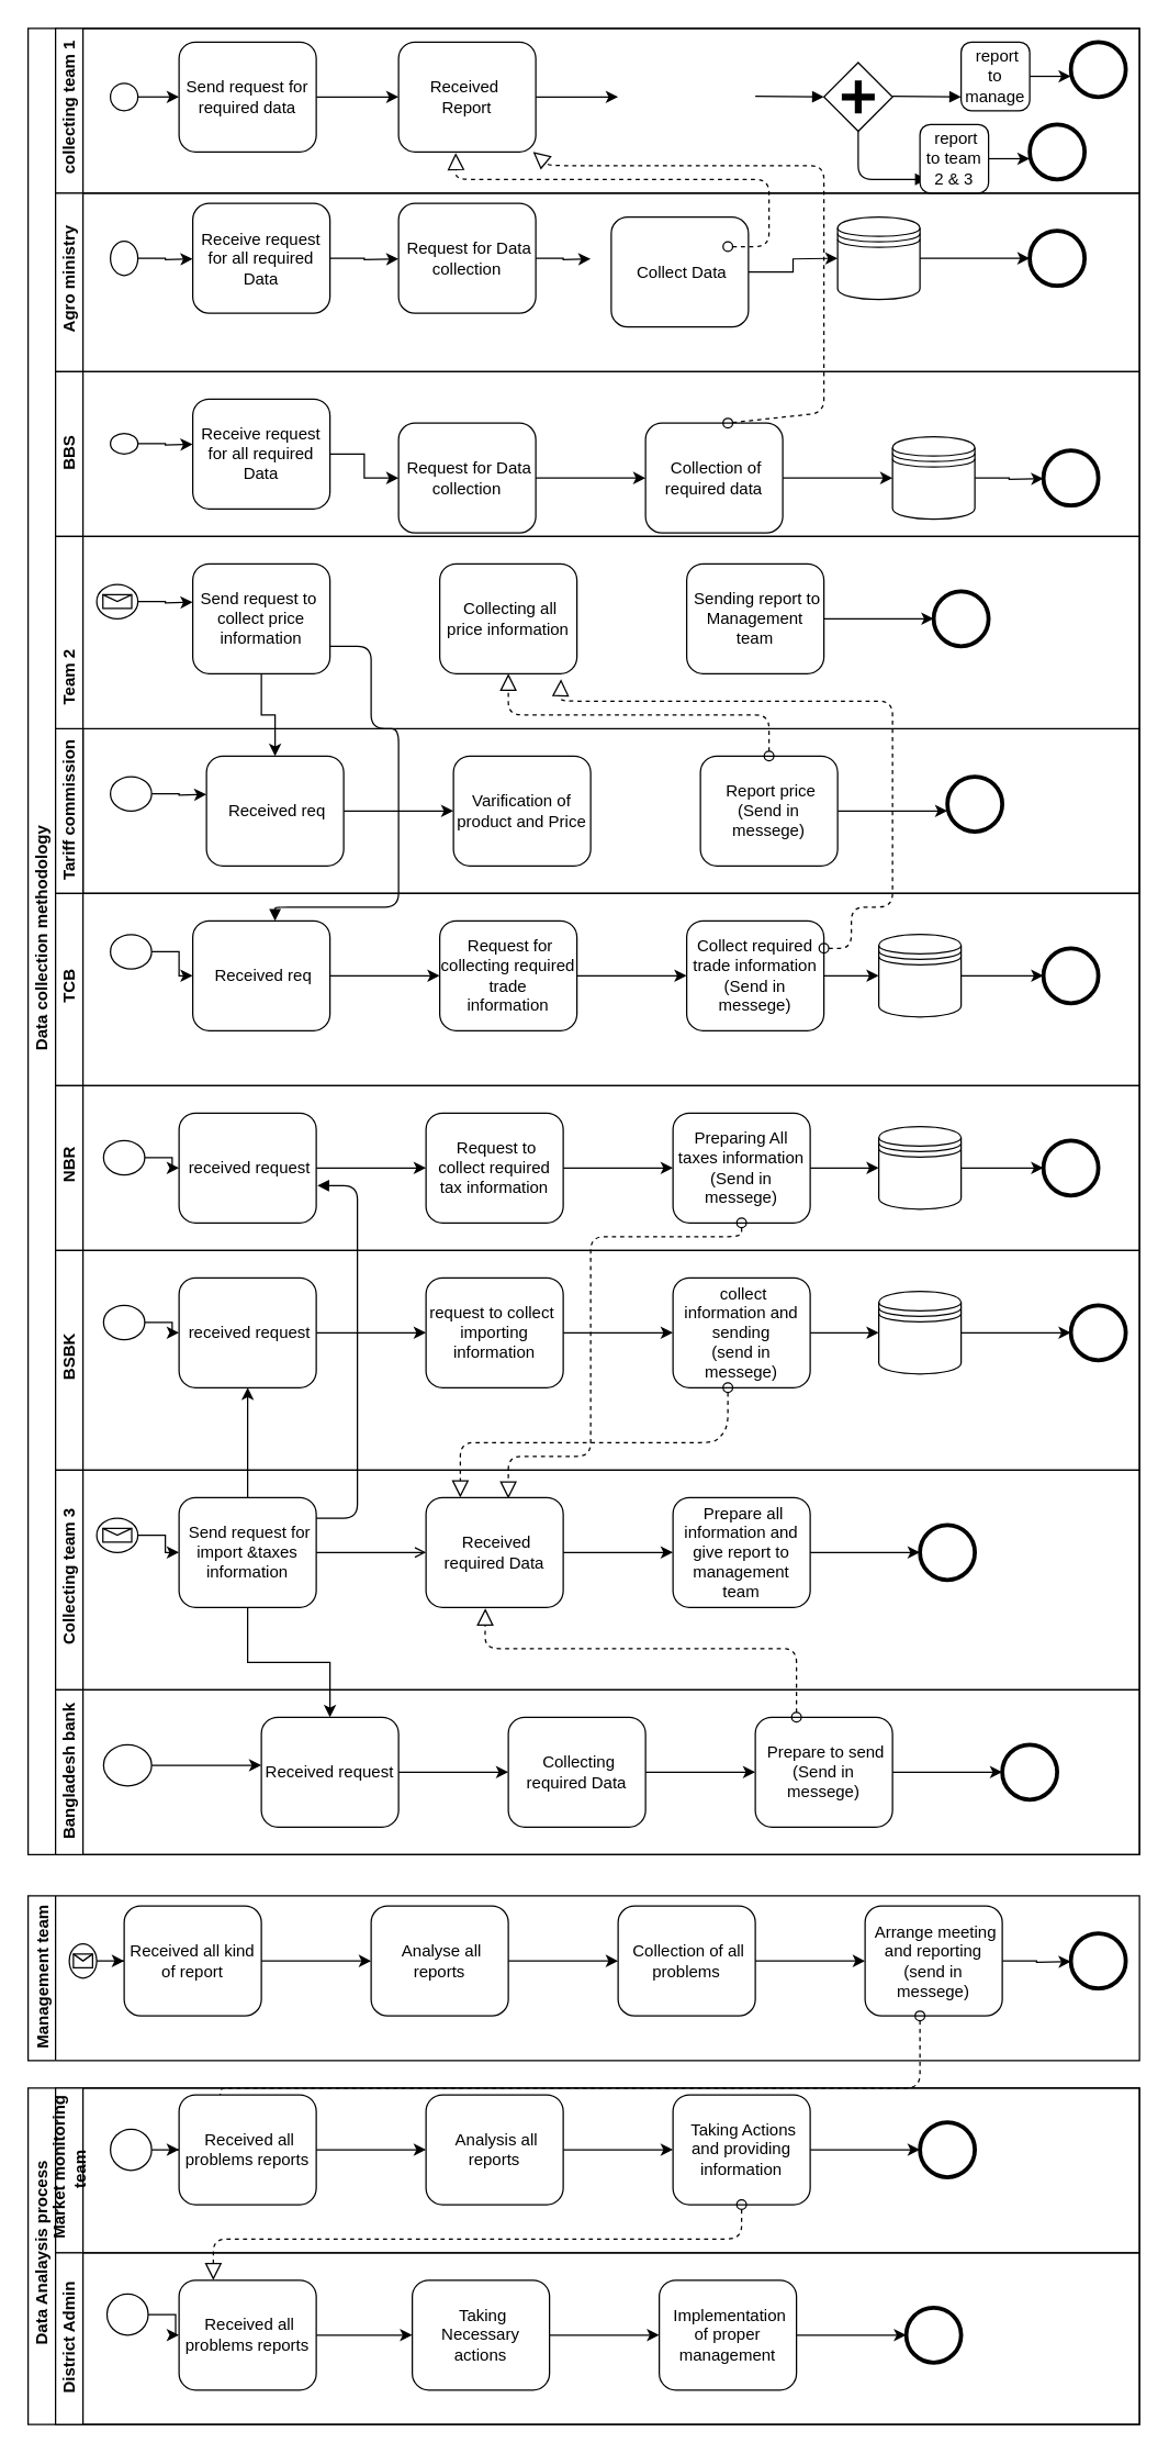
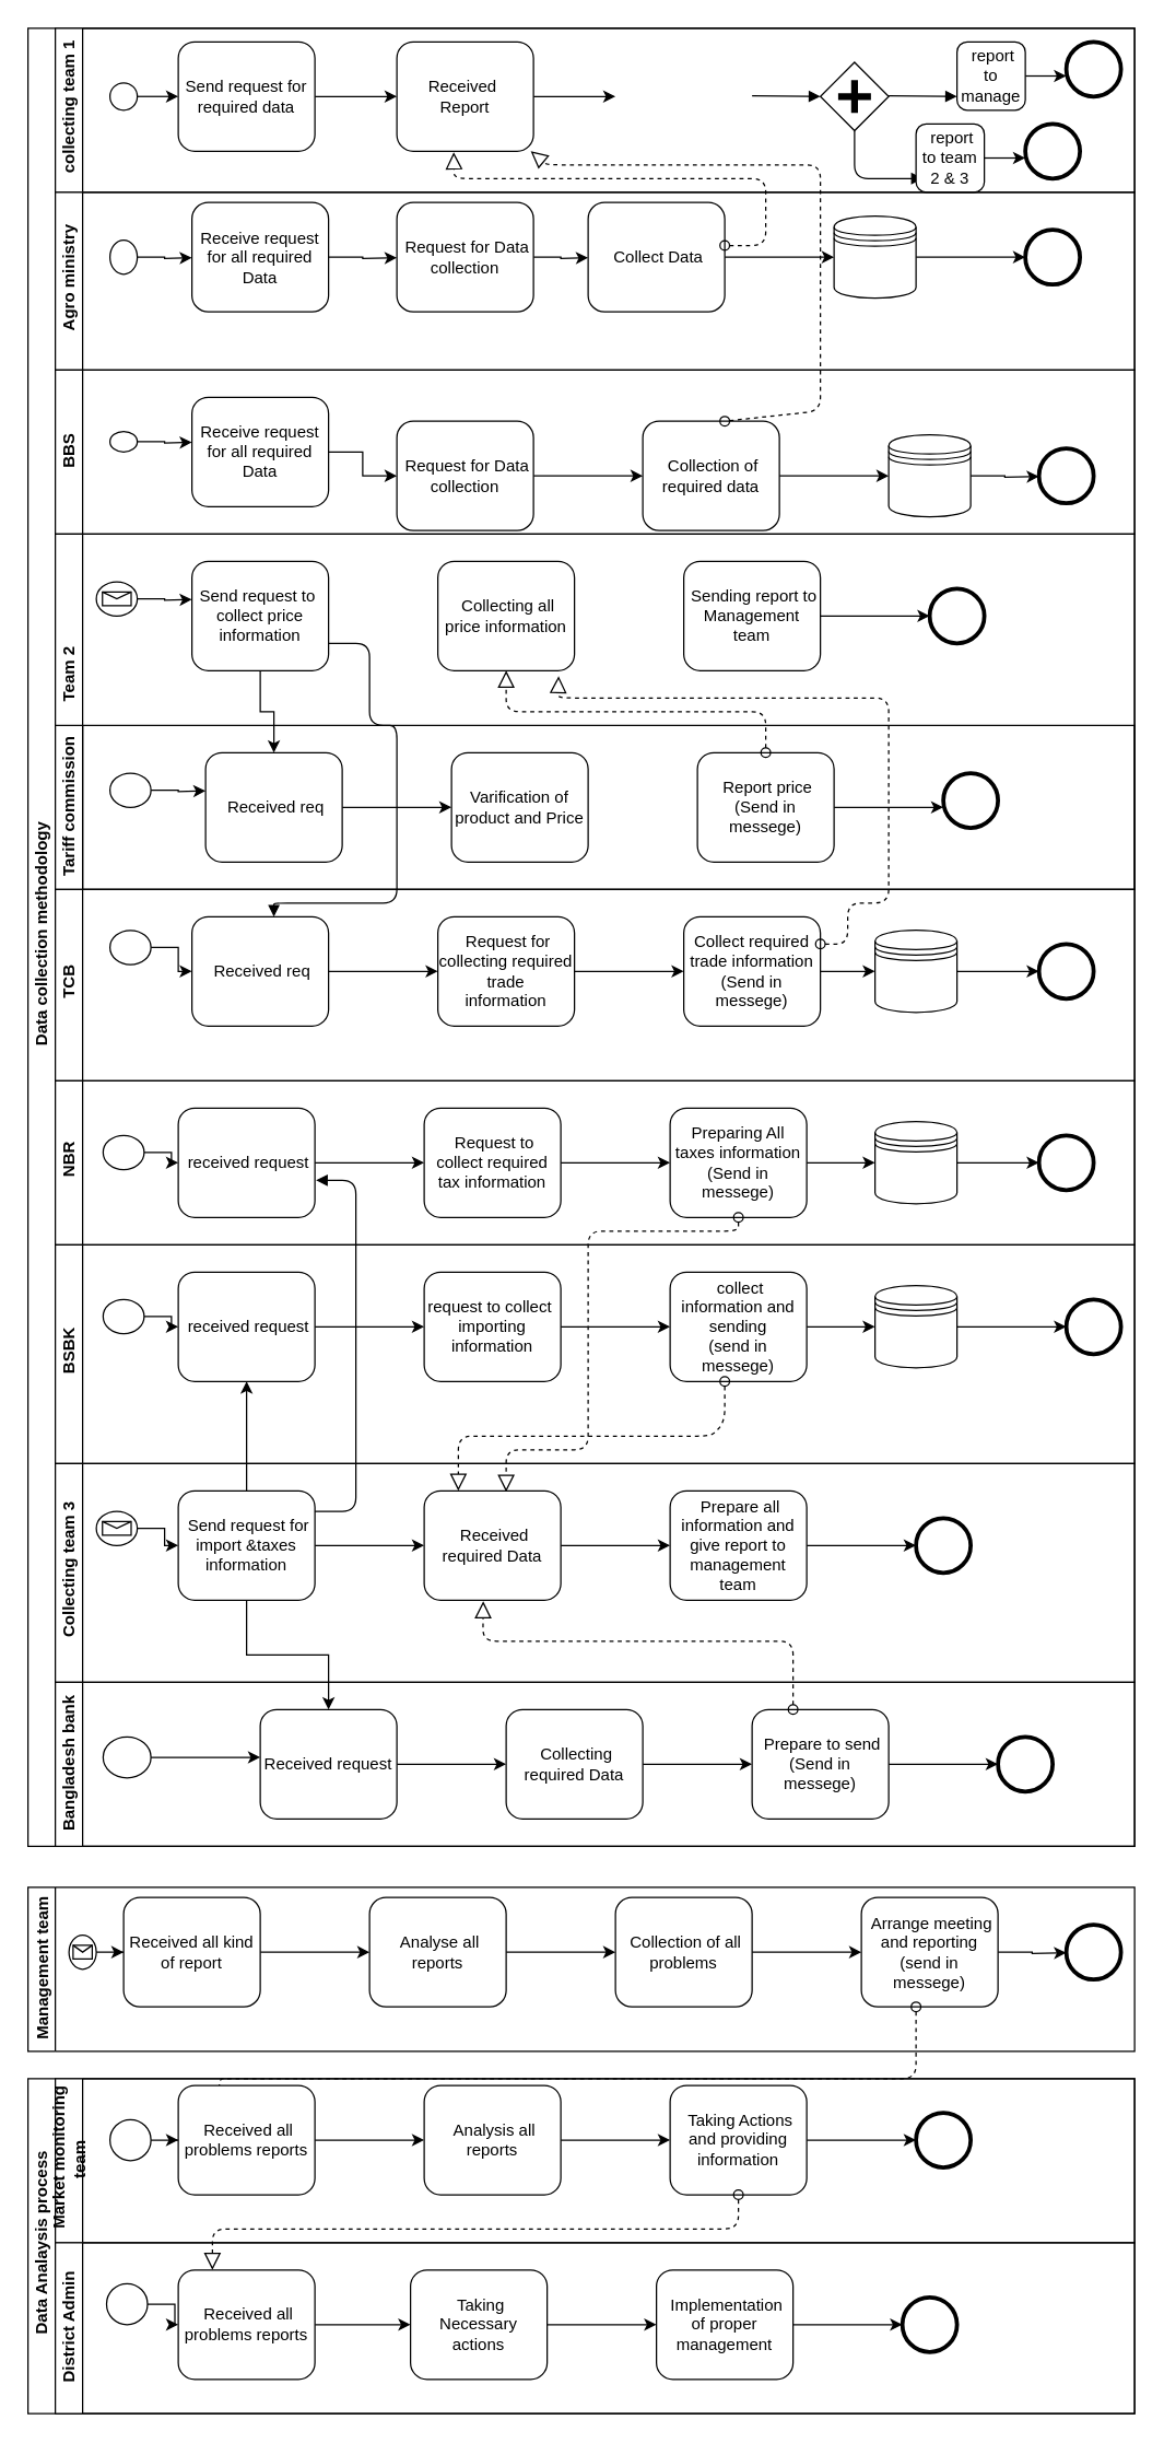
- <mxCell id="28" value="&amp;nbsp;Collect Data" style="shape=ext;rounded=1;html=1;whiteSpace=wrap;" vertex="1" parent="20"><mxGeometry x="405" y="17.5" width="100" height="80" as="geometry" /></mxCell>
+ <mxCell id="28" value="&amp;nbsp;Collect Data" style="shape=ext;rounded=1;html=1;whiteSpace=wrap;" vertex="1" parent="20"><mxGeometry x="390" y="7.5" width="100" height="80" as="geometry" /></mxCell>
- <mxCell id="108" value="" style="edgeStyle=orthogonalEdgeStyle;rounded=0;orthogonalLoop=1;jettySize=auto;html=1;endArrow=open;" edge="1" parent="105" source="109" target="111"><mxGeometry relative="1" as="geometry" /></mxCell>
+ <mxCell id="108" value="" style="edgeStyle=orthogonalEdgeStyle;rounded=0;orthogonalLoop=1;jettySize=auto;html=1;" edge="1" parent="105" source="109" target="111"><mxGeometry relative="1" as="geometry" /></mxCell>
